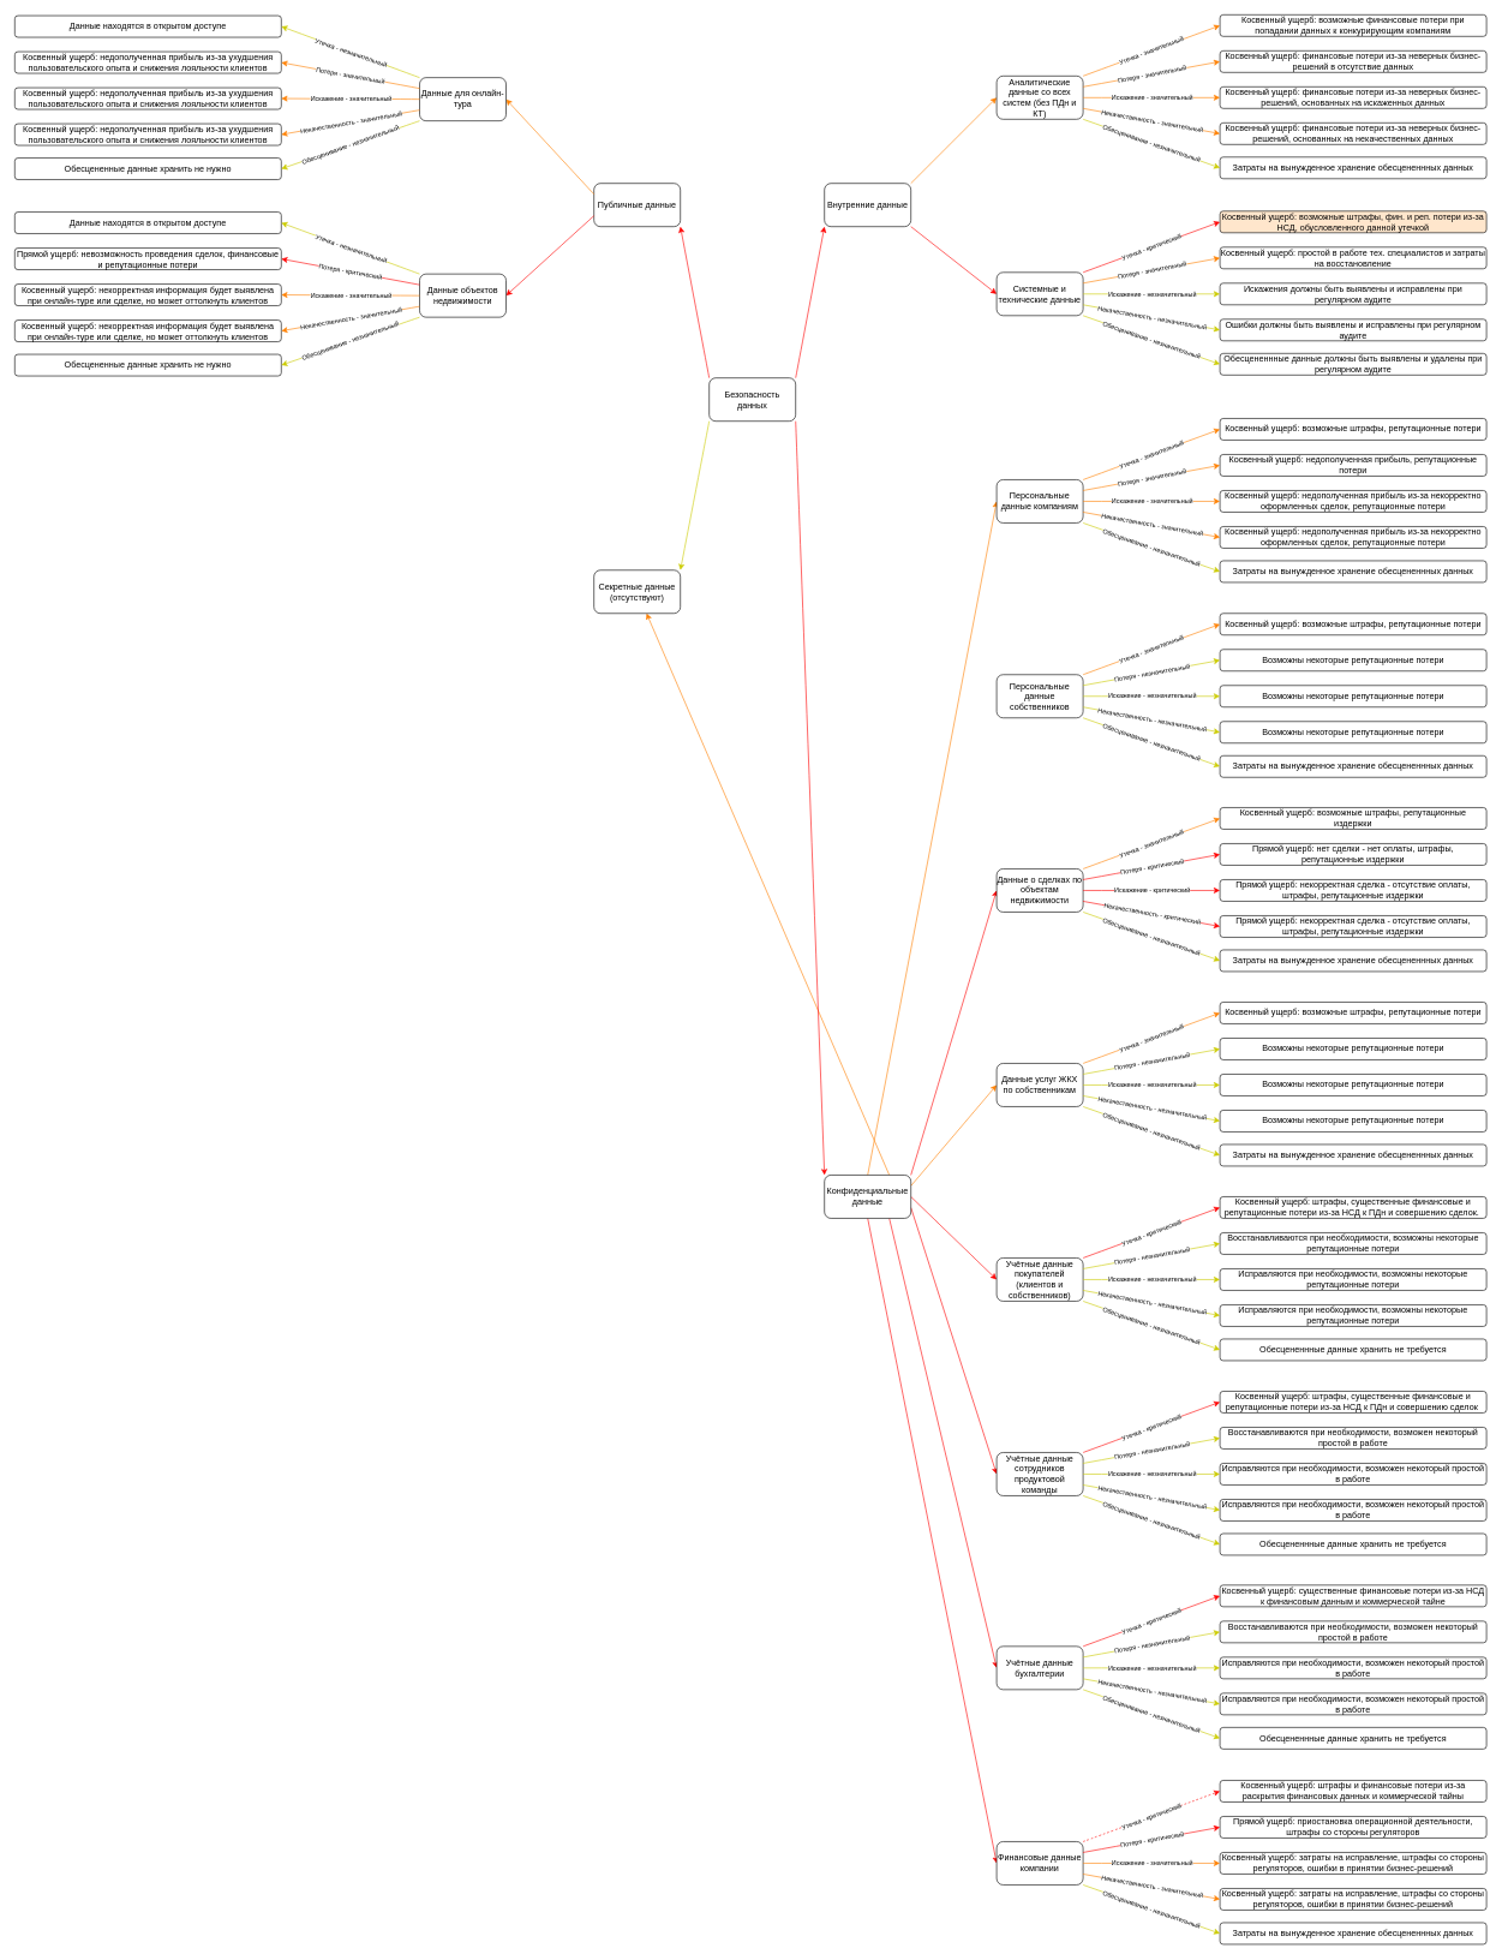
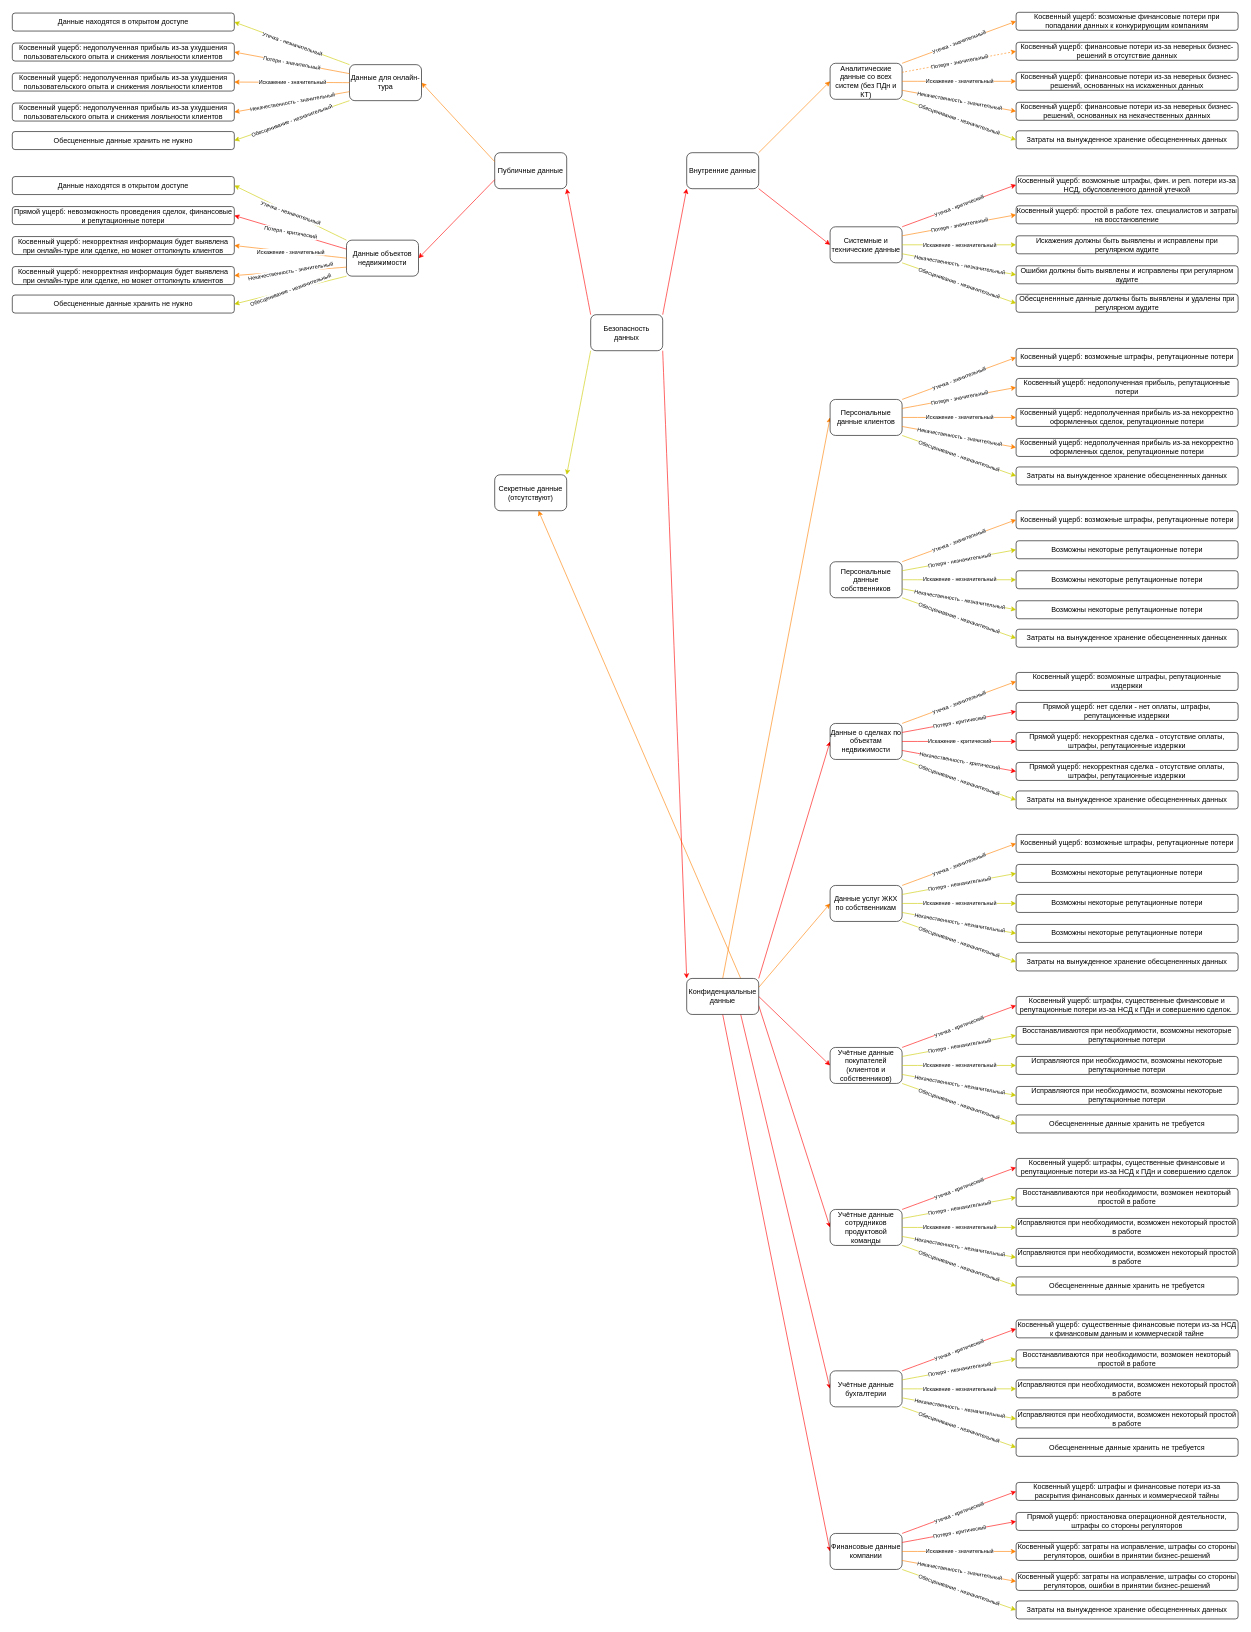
- <mxCell id="173" value="" style="curved=1;endArrow=classic;html=1;rounded=0;entryX=0;entryY=0.5;entryDx=0;entryDy=0;exitX=1;exitY=0.25;exitDx=0;exitDy=0;fillColor=#ffe6cc;strokeColor=#FF8000;" parent="1" source="168" target="172" edge="1"><mxGeometry width="50" height="50" relative="1" as="geometry"><mxPoint x="1513" y="180" as="sourcePoint" /><mxPoint x="1703" y="130" as="targetPoint" /></mxGeometry></mxCell>
+ <mxCell id="173" value="" style="curved=1;endArrow=classic;html=1;rounded=0;entryX=0;entryY=0.5;entryDx=0;entryDy=0;exitX=1;exitY=0.25;exitDx=0;exitDy=0;fillColor=#ffe6cc;strokeColor=#FF8000;dashed=1;" parent="1" source="168" target="172" edge="1"><mxGeometry width="50" height="50" relative="1" as="geometry"><mxPoint x="1513" y="180" as="sourcePoint" /><mxPoint x="1703" y="130" as="targetPoint" /></mxGeometry></mxCell>
- <mxCell id="153" value="Косвенный ущерб: возможные штрафы, фин. и реп. потери из-за НСД, обусловленного данной утечкой" style="rounded=1;whiteSpace=wrap;html=1;align=center;fillColor=#ffe6cc;" parent="1" vertex="1"><mxGeometry x="1693" y="292.5" width="370" height="30" as="geometry" /></mxCell>
+ <mxCell id="153" value="Косвенный ущерб: возможные штрафы, фин. и реп. потери из-за НСД, обусловленного данной утечкой" style="rounded=1;whiteSpace=wrap;html=1;align=center;" parent="1" vertex="1"><mxGeometry x="1693" y="292.5" width="370" height="30" as="geometry" /></mxCell>
- <mxCell id="199" value="Данные объектов недвижимости" style="rounded=1;whiteSpace=wrap;html=1;" parent="1" vertex="1"><mxGeometry x="582" y="379.75" width="120" height="60" as="geometry" /></mxCell>
+ <mxCell id="199" value="Данные объектов недвижимости" style="rounded=1;whiteSpace=wrap;html=1;" parent="1" vertex="1"><mxGeometry x="577" y="399.75" width="120" height="60" as="geometry" /></mxCell>
- <mxCell id="21" value="Персональные данные компаниям" style="rounded=1;whiteSpace=wrap;html=1;" parent="1" vertex="1"><mxGeometry x="1383" y="665.25" width="120" height="60" as="geometry" /></mxCell>
+ <mxCell id="21" value="Персональные данные клиентов" style="rounded=1;whiteSpace=wrap;html=1;" parent="1" vertex="1"><mxGeometry x="1383" y="665.25" width="120" height="60" as="geometry" /></mxCell>
- <mxCell id="138" value="" style="curved=1;endArrow=classic;html=1;rounded=0;entryX=0;entryY=0.5;entryDx=0;entryDy=0;exitX=1;exitY=0;exitDx=0;exitDy=0;fillColor=#ffe6cc;strokeColor=#FF0000;dashed=1;" parent="1" source="136" target="137" edge="1"><mxGeometry width="50" height="50" relative="1" as="geometry"><mxPoint x="1613" y="2670.25" as="sourcePoint" /><mxPoint x="1663" y="2620.25" as="targetPoint" /></mxGeometry></mxCell>
+ <mxCell id="138" value="" style="curved=1;endArrow=classic;html=1;rounded=0;entryX=0;entryY=0.5;entryDx=0;entryDy=0;exitX=1;exitY=0;exitDx=0;exitDy=0;fillColor=#ffe6cc;strokeColor=#FF0000;" parent="1" source="136" target="137" edge="1"><mxGeometry width="50" height="50" relative="1" as="geometry"><mxPoint x="1613" y="2670.25" as="sourcePoint" /><mxPoint x="1663" y="2620.25" as="targetPoint" /></mxGeometry></mxCell>
